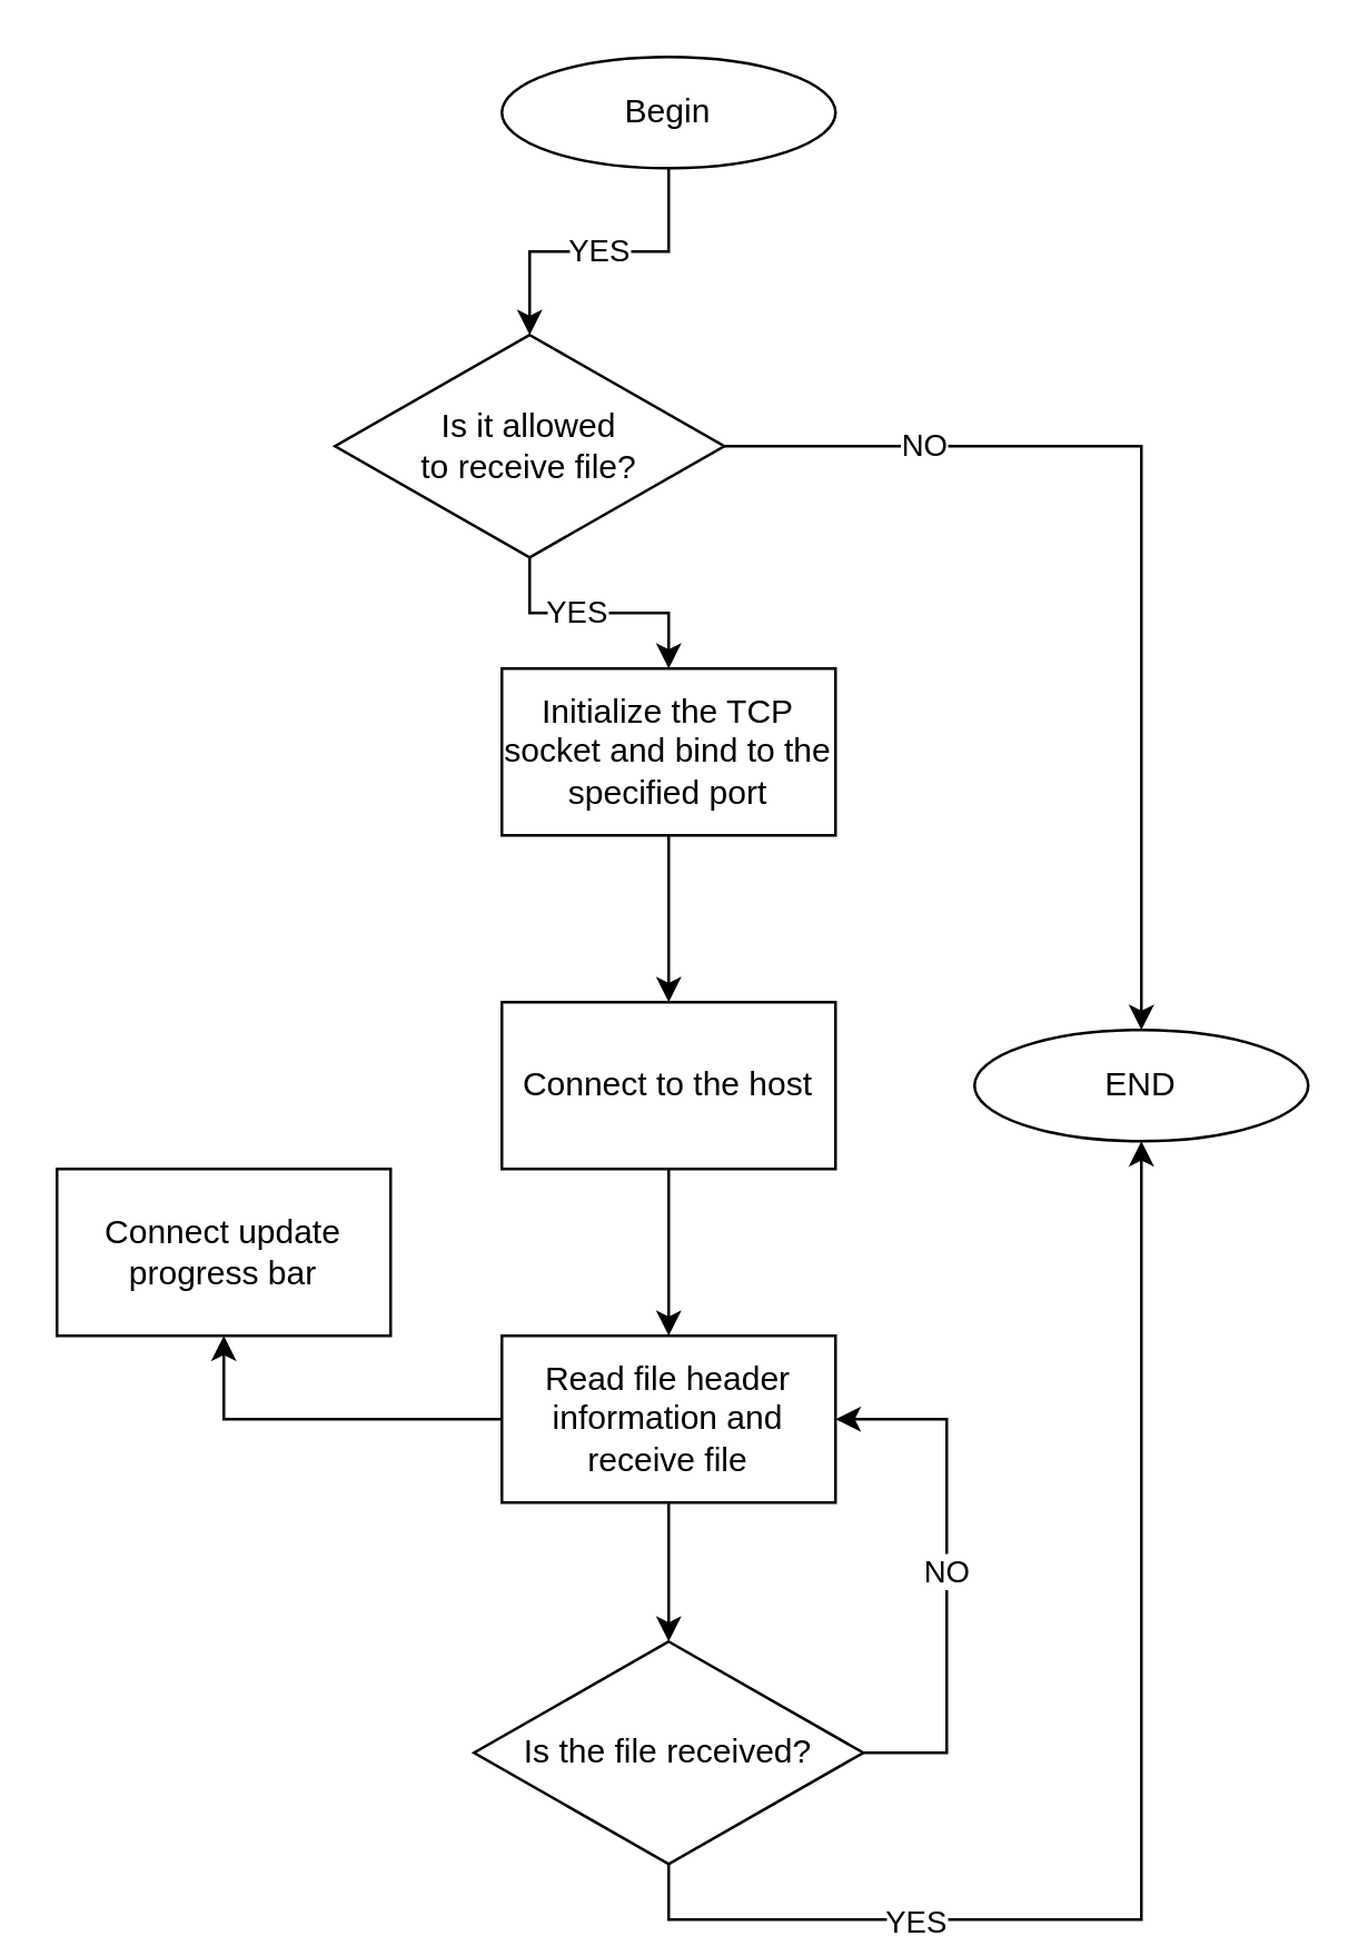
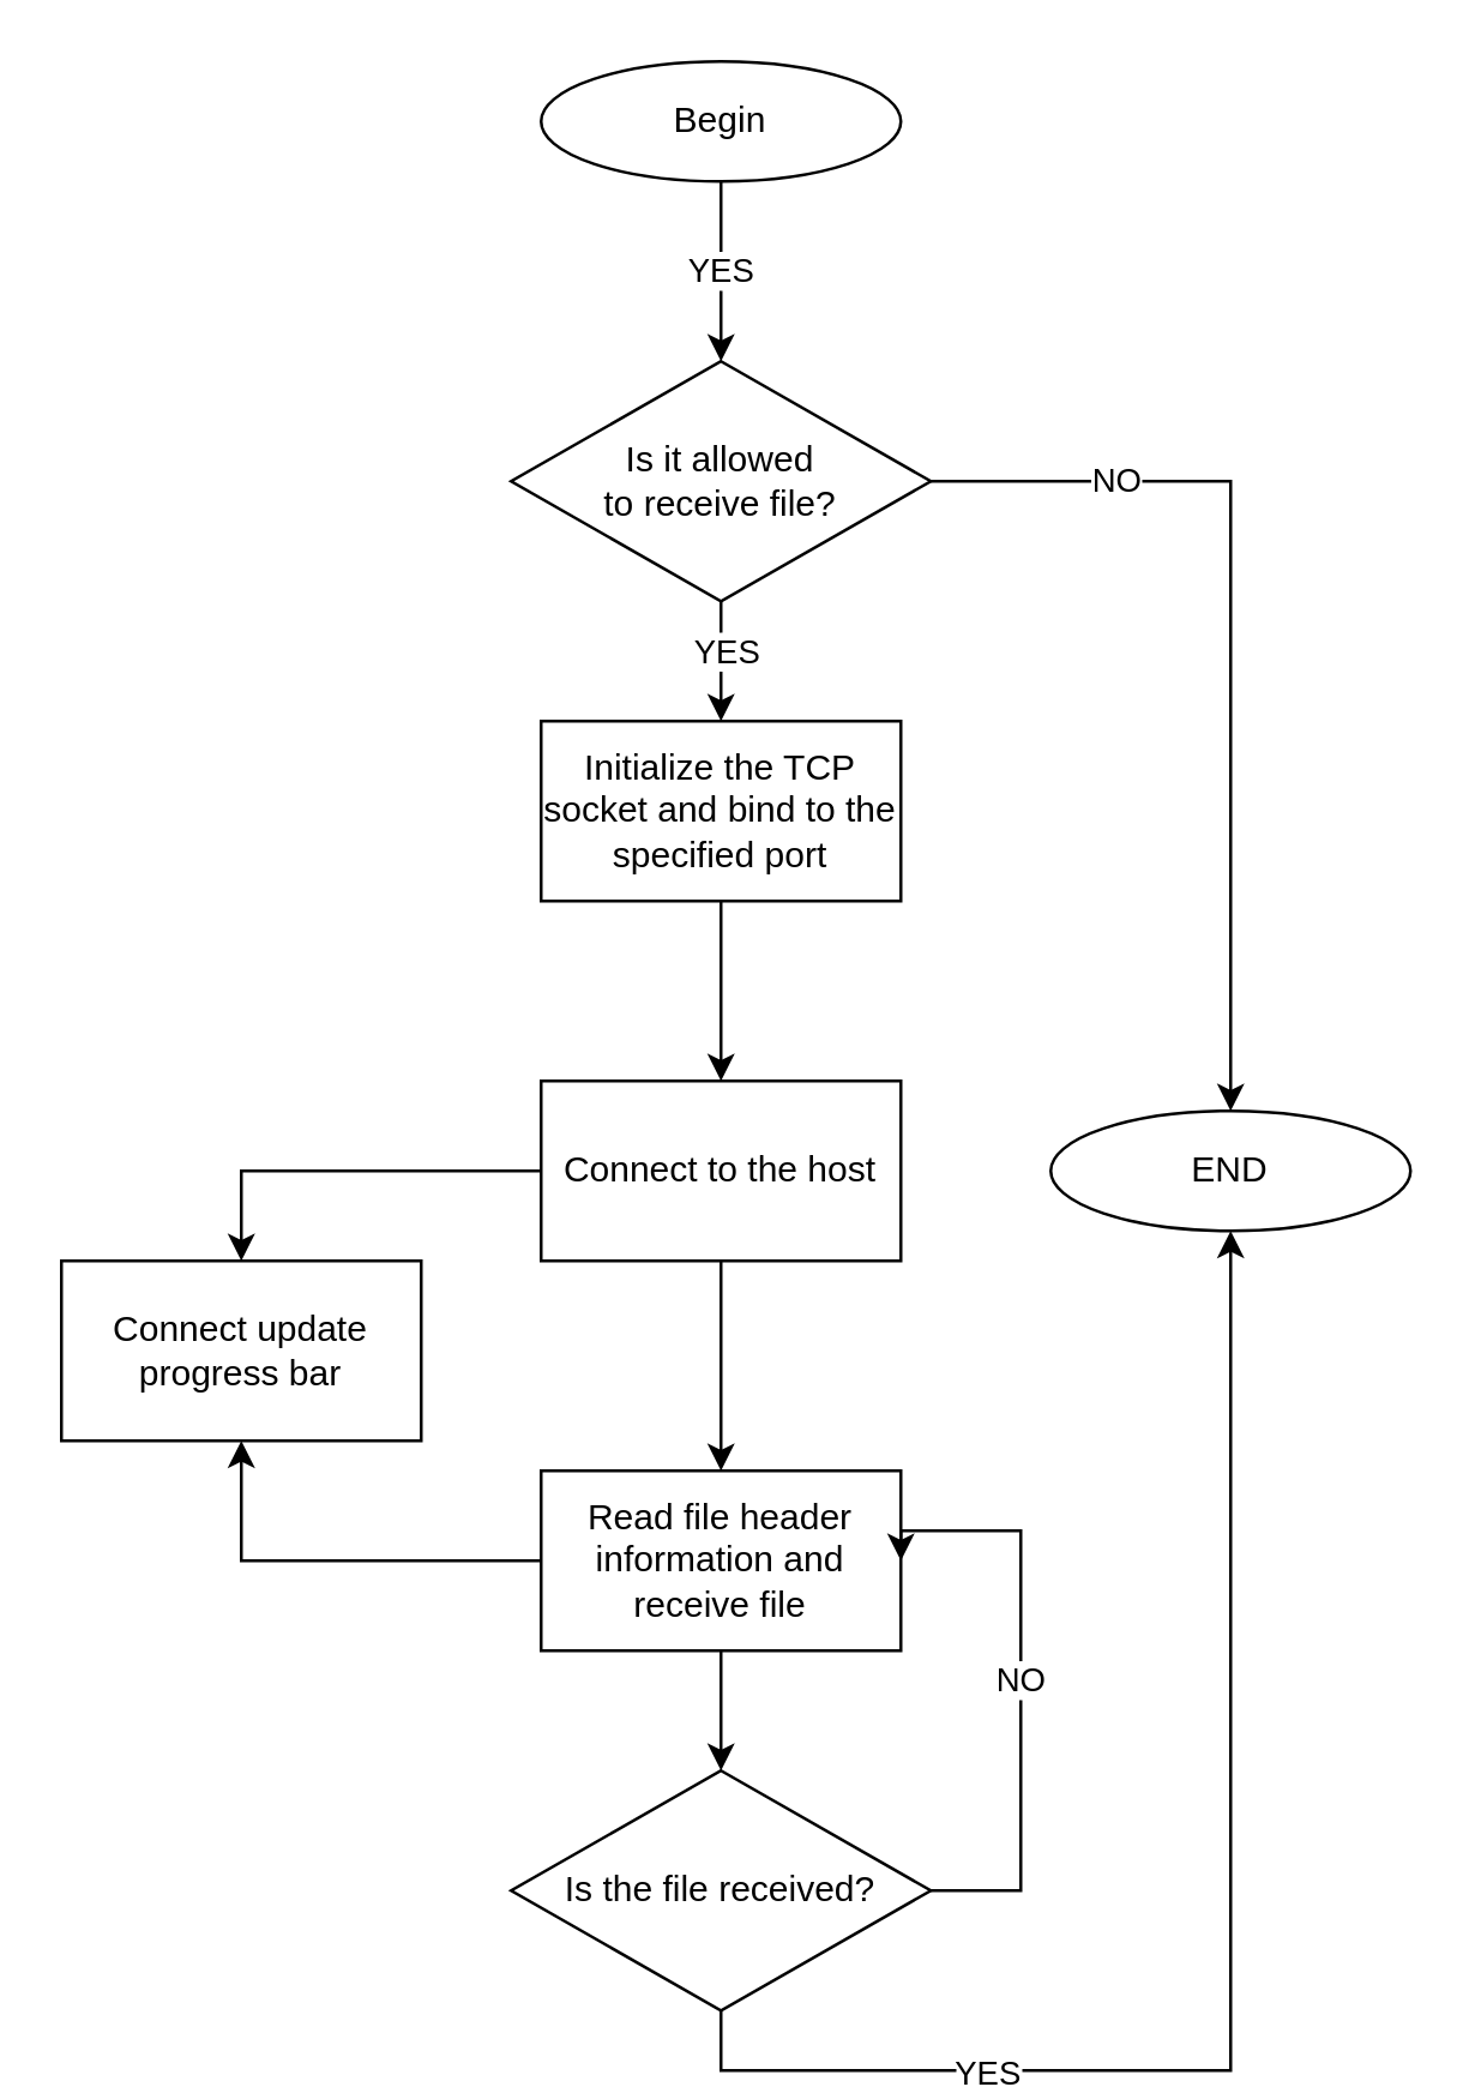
- <mxCell id="9" value="Is it allowed &lt;br&gt;to receive file?" style="rhombus;whiteSpace=wrap;html=1;" parent="1" vertex="1"><mxGeometry x="120" y="120" width="140" height="80" as="geometry" /></mxCell>
+ <mxCell id="9" value="Is it allowed &lt;br&gt;to receive file?" style="rhombus;whiteSpace=wrap;html=1;" parent="1" vertex="1"><mxGeometry x="170" y="120" width="140" height="80" as="geometry" /></mxCell>
+ <mxCell id="11" style="edgeStyle=orthogonalEdgeStyle;rounded=0;orthogonalLoop=1;jettySize=auto;html=1;exitX=0;exitY=0.5;exitDx=0;exitDy=0;entryX=0.5;entryY=0;entryDx=0;entryDy=0;" edge="1" parent="1" source="12" target="16"><mxGeometry relative="1" as="geometry" /></mxCell>
- <mxCell id="15" value="Read file header information and receive file" style="whiteSpace=wrap;html=1;" parent="1" vertex="1"><mxGeometry x="180" y="480" width="120" height="60" as="geometry" /></mxCell>
+ <mxCell id="15" value="Read file header information and receive file" style="whiteSpace=wrap;html=1;" parent="1" vertex="1"><mxGeometry x="180" y="490" width="120" height="60" as="geometry" /></mxCell>
